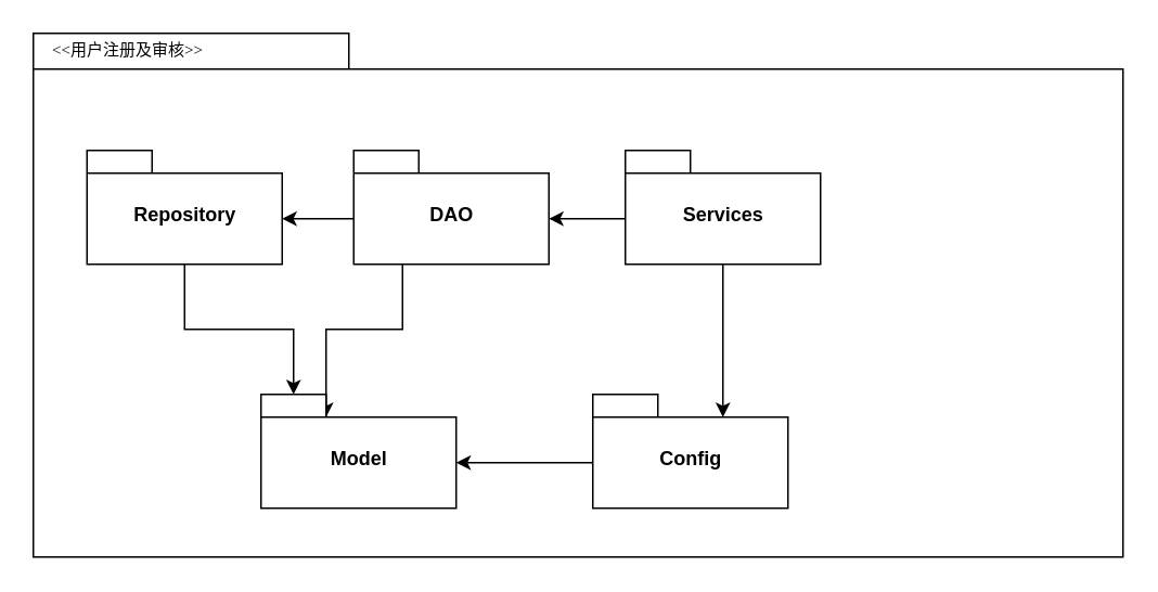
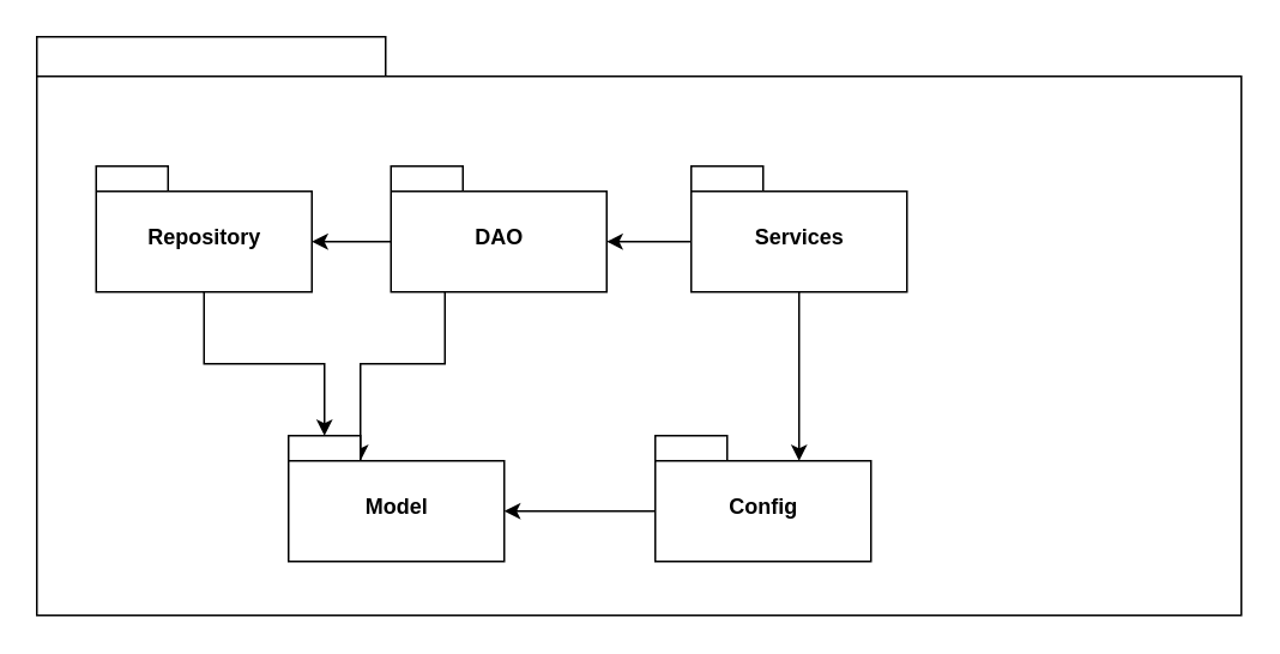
- <mxCell id="3" value="&amp;lt;&amp;lt;用户注册及审核&amp;gt;&amp;gt;" style="text;html=1;align=left;verticalAlign=top;spacingTop=-4;fontSize=10;fontFamily=Verdana;fontColor=#000000;" parent="1" vertex="1"><mxGeometry x="30" y="22" width="130" height="20" as="geometry" /></mxCell>
